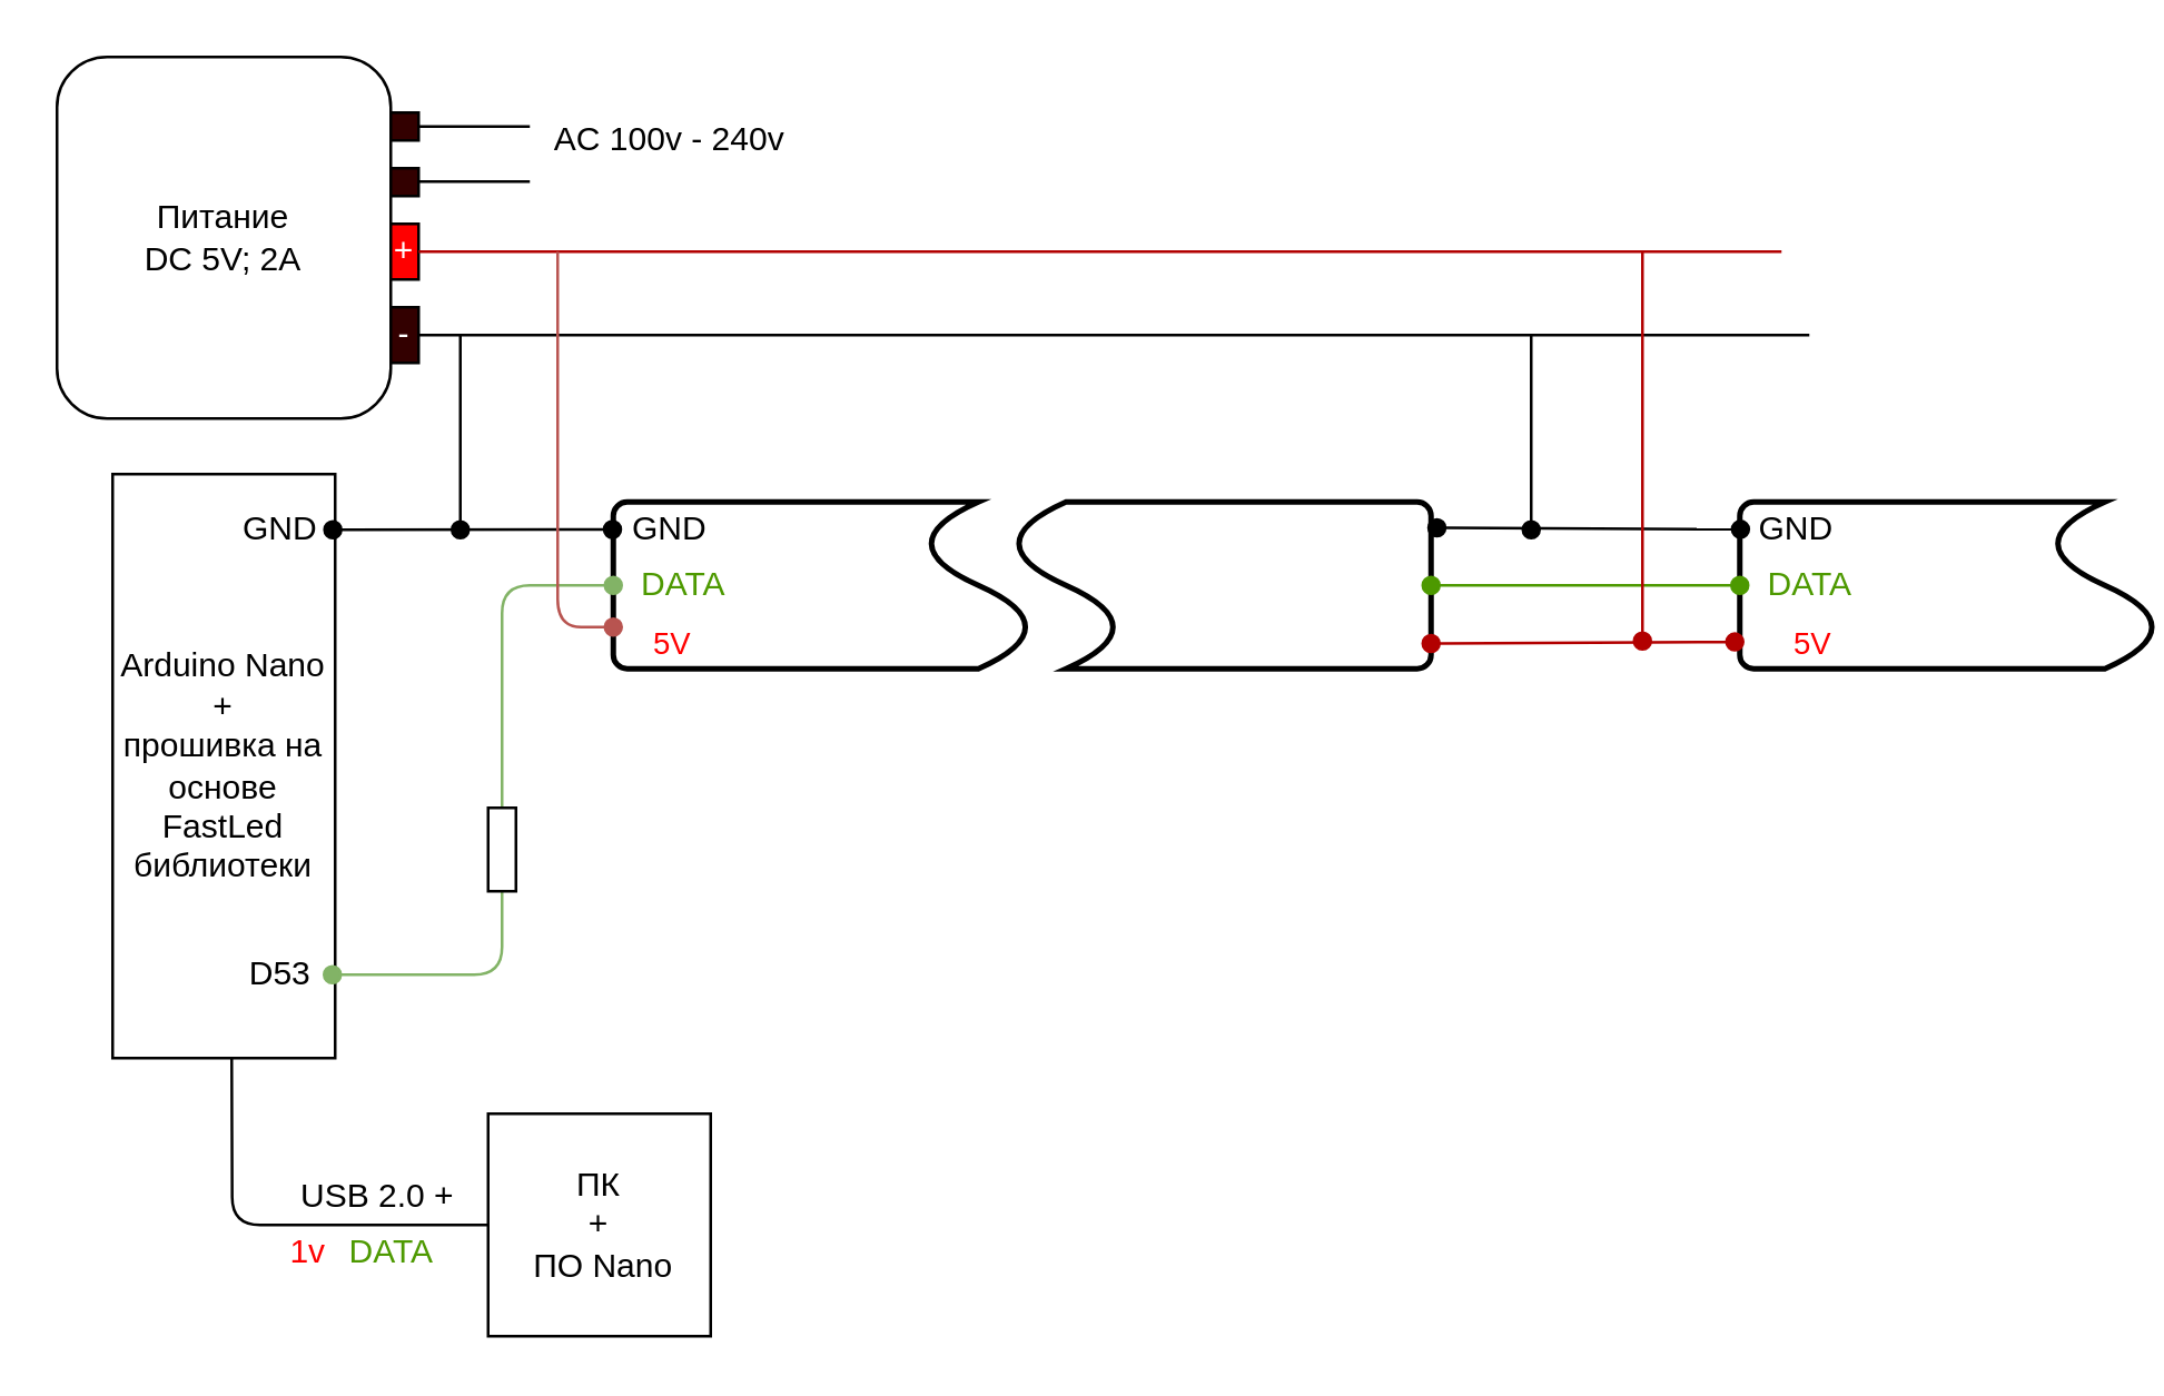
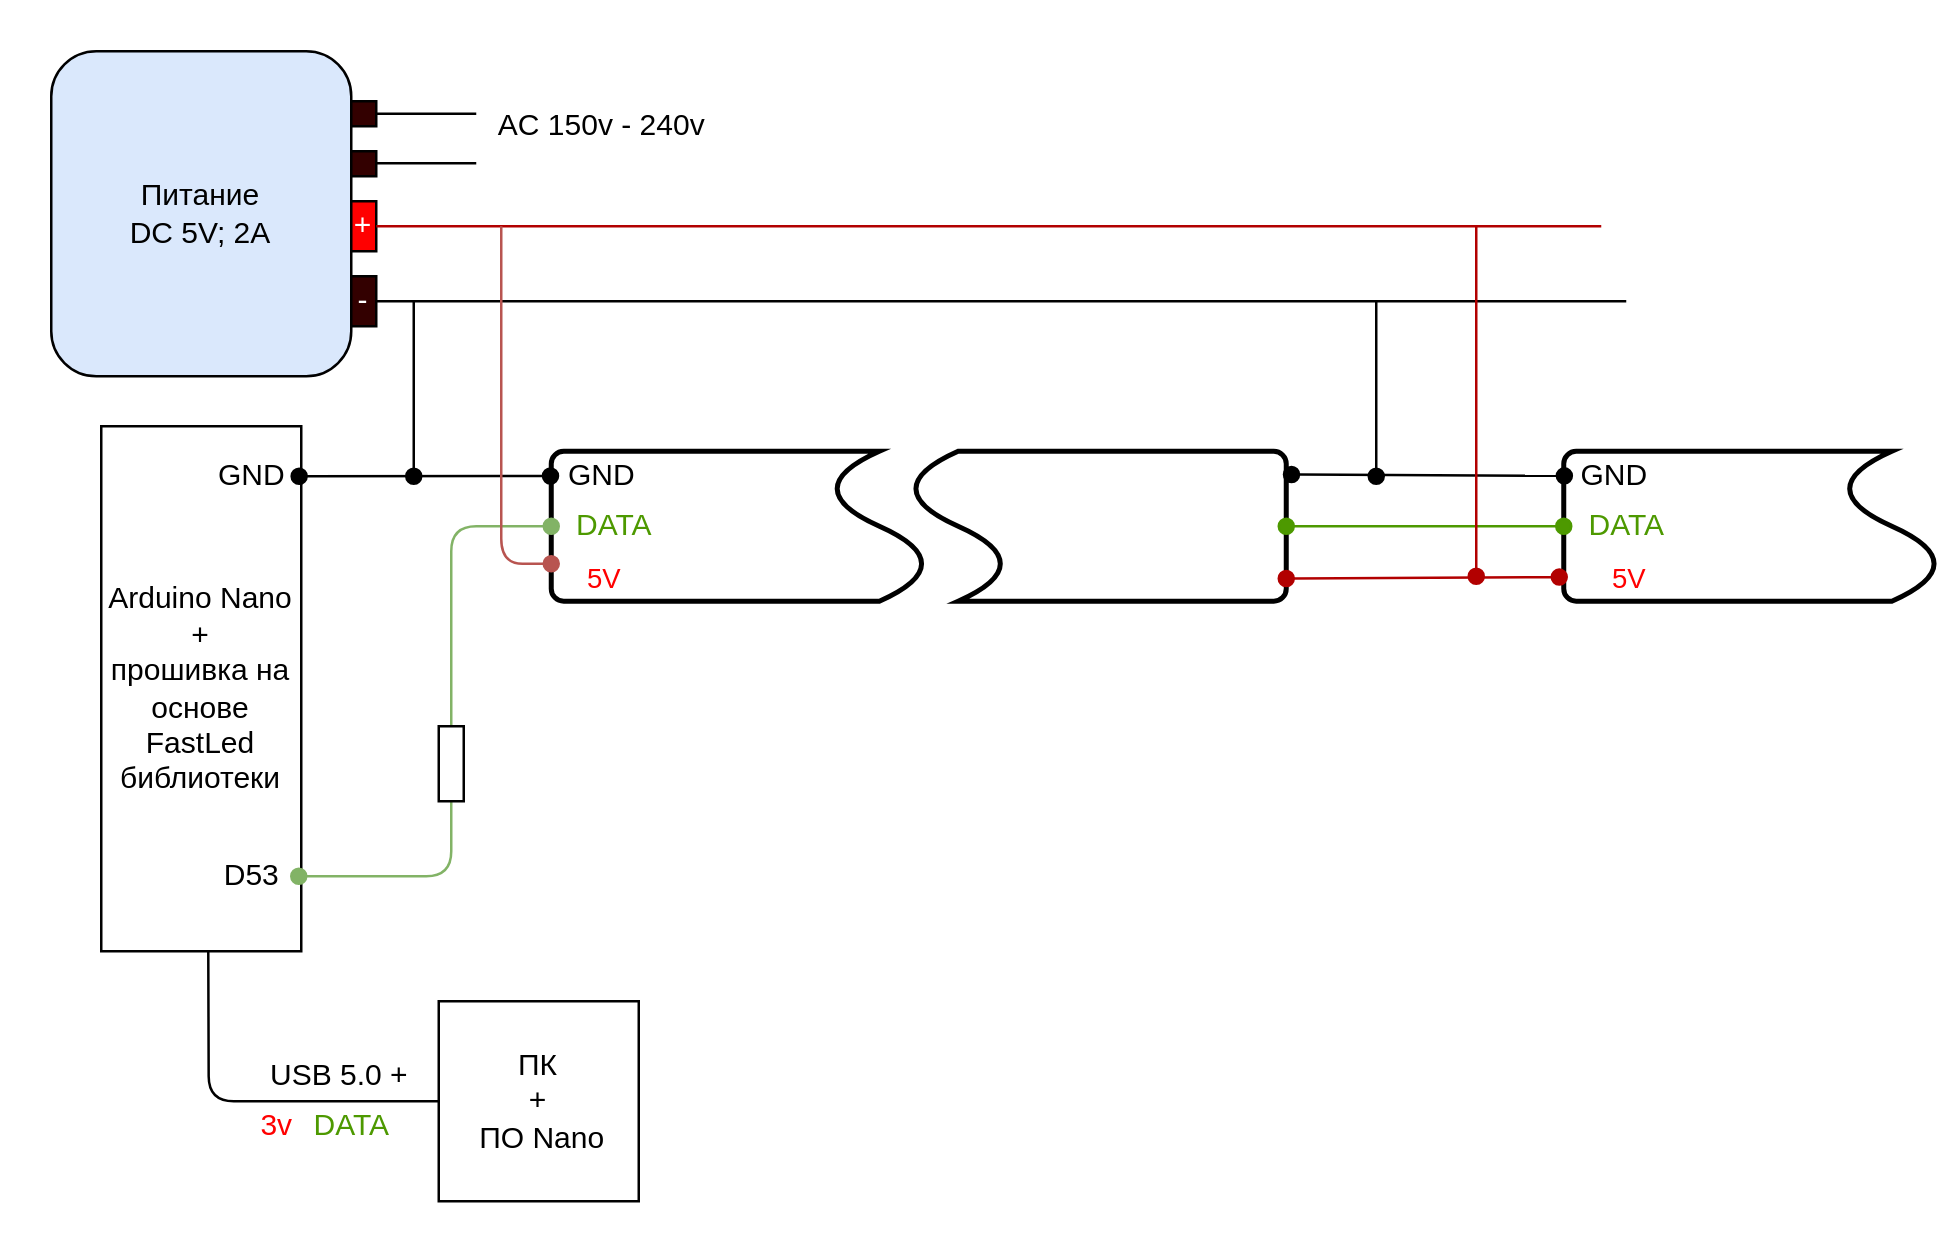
- <mxCell id="9" value="AC 100v - 240v" style="text;html=1;align=center;verticalAlign=middle;resizable=0;points=[];autosize=1;" vertex="1" parent="1"><mxGeometry x="190" y="40" width="100" height="20" as="geometry" /></mxCell>
+ <mxCell id="9" value="AC 150v - 240v" style="text;html=1;align=center;verticalAlign=middle;resizable=0;points=[];autosize=1;" vertex="1" parent="1"><mxGeometry x="190" y="40" width="100" height="20" as="geometry" /></mxCell>
- <mxCell id="4" value="Питание&lt;br&gt;DC 5V; 2А" style="rounded=1;whiteSpace=wrap;html=1;" vertex="1" parent="1"><mxGeometry x="20" y="20" width="120" height="130" as="geometry" /></mxCell>
+ <mxCell id="4" value="Питание&lt;br&gt;DC 5V; 2А" style="rounded=1;whiteSpace=wrap;html=1;fillColor=#dae8fc;" vertex="1" parent="1"><mxGeometry x="20" y="20" width="120" height="130" as="geometry" /></mxCell>
- <mxCell id="24" value="&lt;font color=&quot;#000000&quot;&gt;USB 2.0 +&lt;/font&gt;" style="text;html=1;align=center;verticalAlign=middle;resizable=0;points=[];autosize=1;fontColor=#FF0000;" vertex="1" parent="1"><mxGeometry x="100" y="420" width="70" height="20" as="geometry" /></mxCell>
+ <mxCell id="24" value="&lt;font color=&quot;#000000&quot;&gt;USB 5.0 +&lt;/font&gt;" style="text;html=1;align=center;verticalAlign=middle;resizable=0;points=[];autosize=1;fontColor=#FF0000;" vertex="1" parent="1"><mxGeometry x="100" y="420" width="70" height="20" as="geometry" /></mxCell>
- <mxCell id="31" value="1v" style="text;html=1;align=center;verticalAlign=middle;resizable=0;points=[];autosize=1;fontColor=#FF0000;" vertex="1" parent="1"><mxGeometry x="95" y="440" width="30" height="20" as="geometry" /></mxCell>
+ <mxCell id="31" value="3v" style="text;html=1;align=center;verticalAlign=middle;resizable=0;points=[];autosize=1;fontColor=#FF0000;" vertex="1" parent="1"><mxGeometry x="95" y="440" width="30" height="20" as="geometry" /></mxCell>
